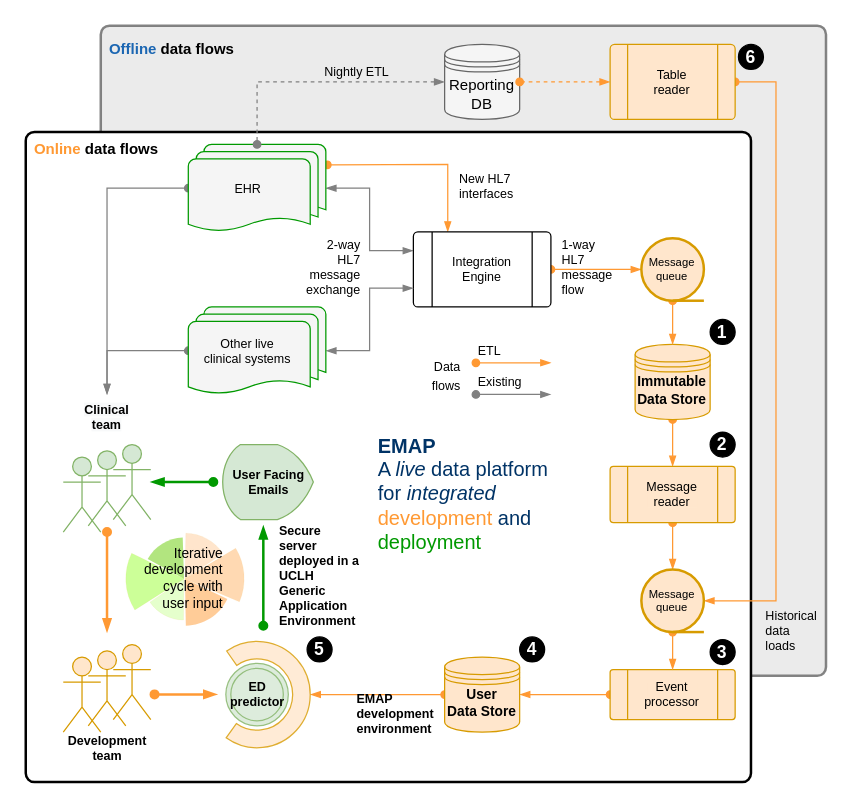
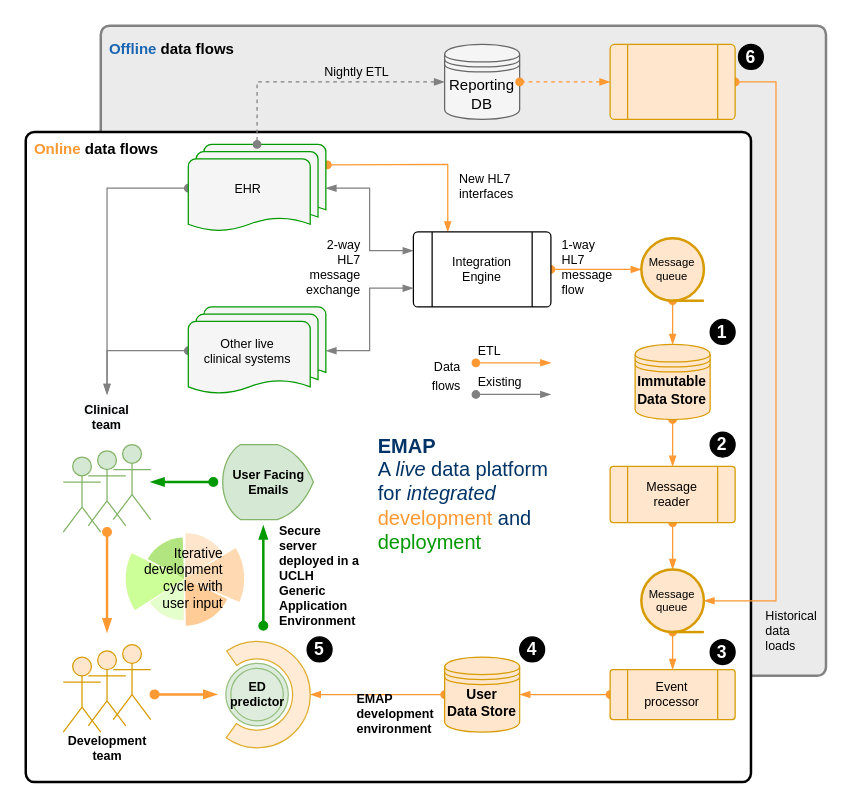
- <mxCell id="30" value="Table&lt;br&gt;reader" style="text;html=1;strokeColor=none;fillColor=none;align=center;verticalAlign=middle;whiteSpace=wrap;rounded=0;fontSize=10;" parent="1" vertex="1"><mxGeometry x="517.34" y="55" width="40" height="20" as="geometry" /></mxCell>
